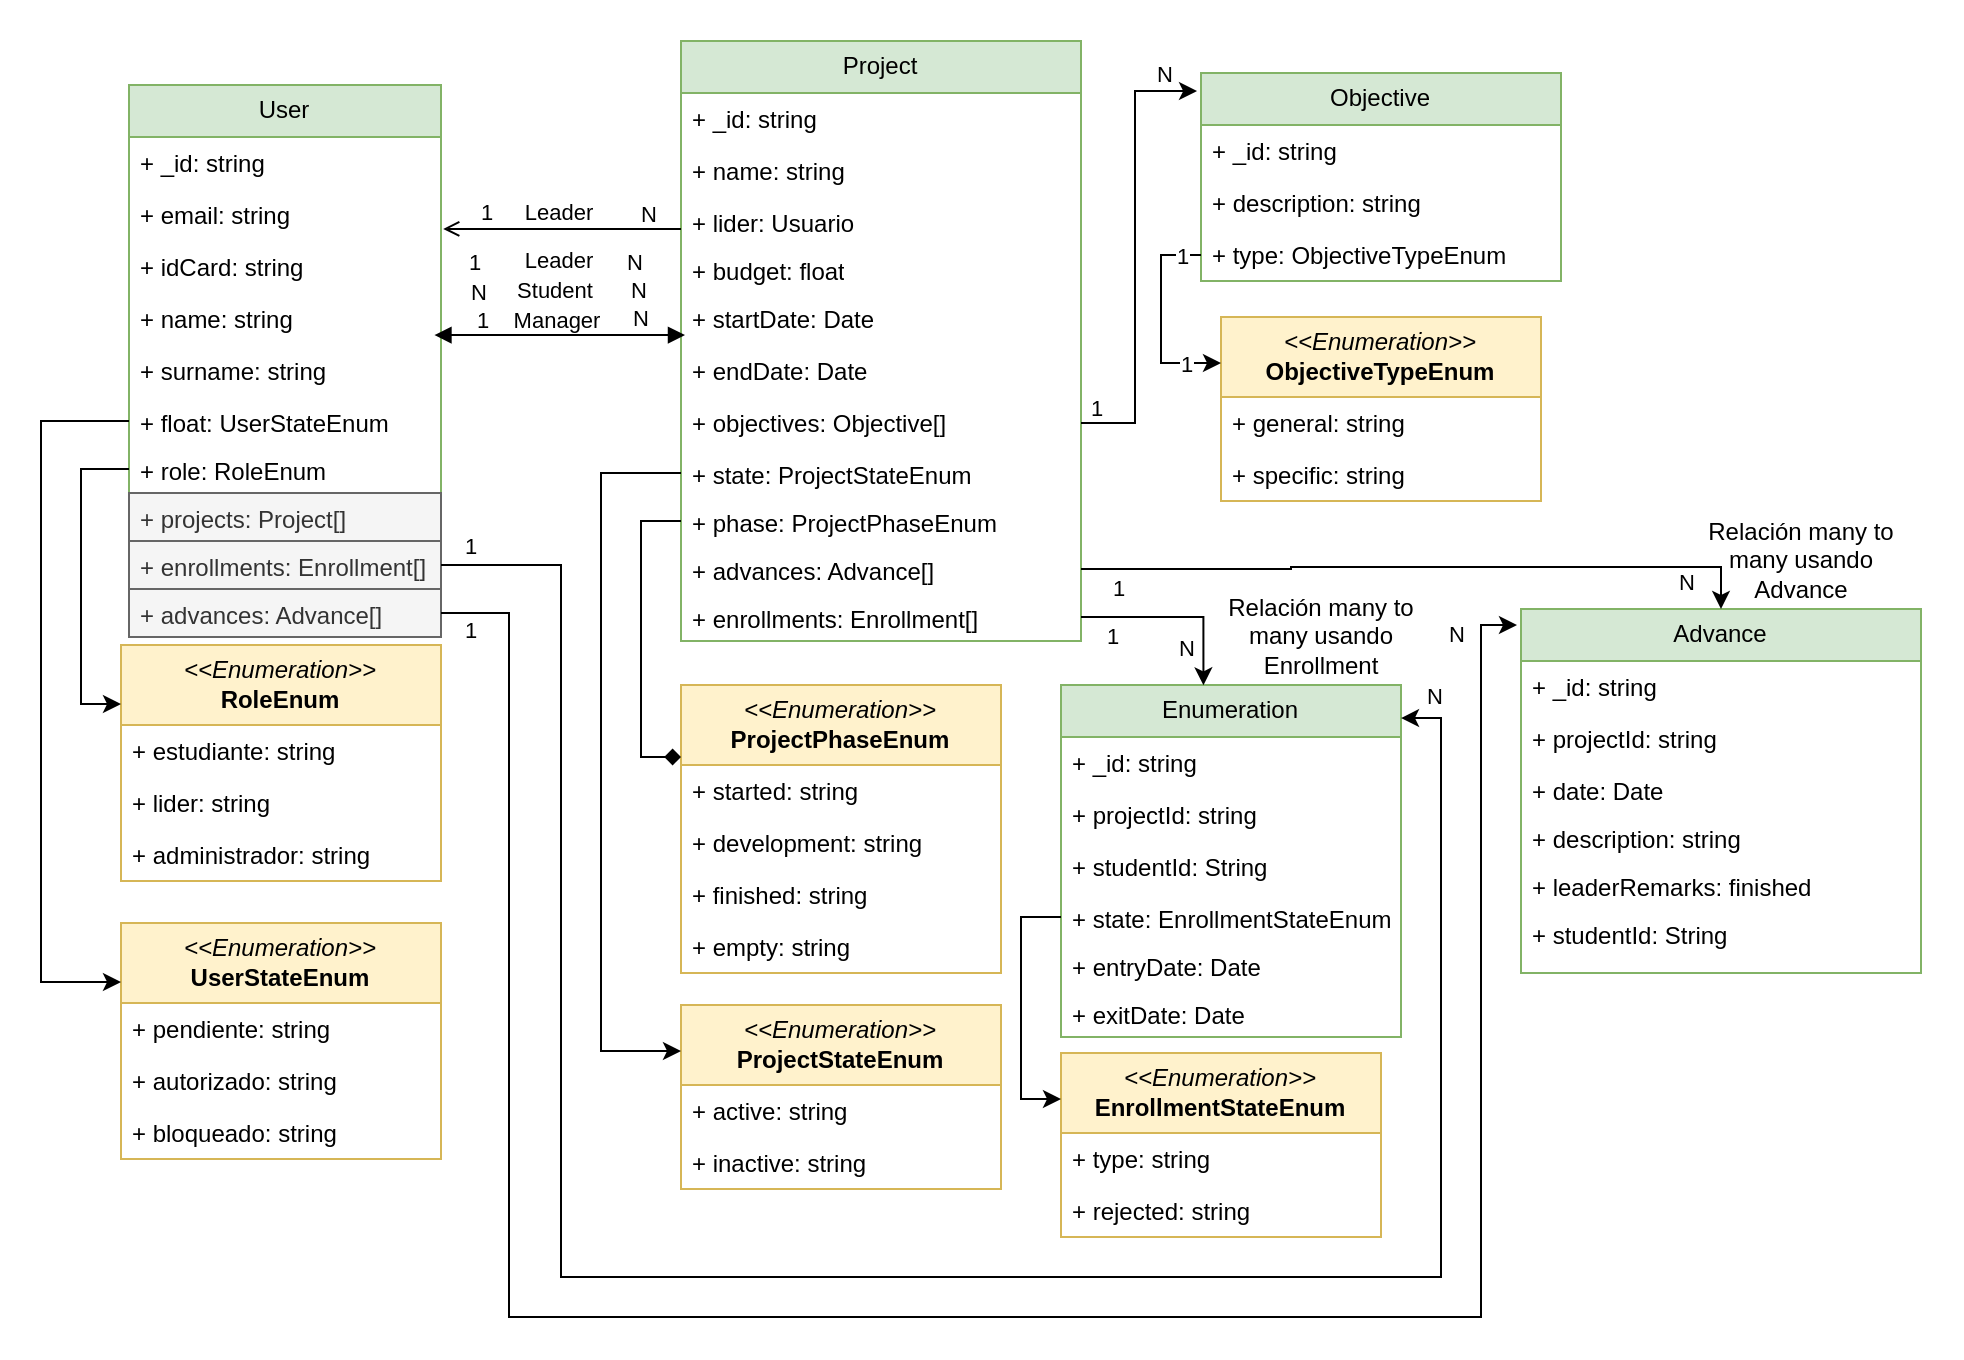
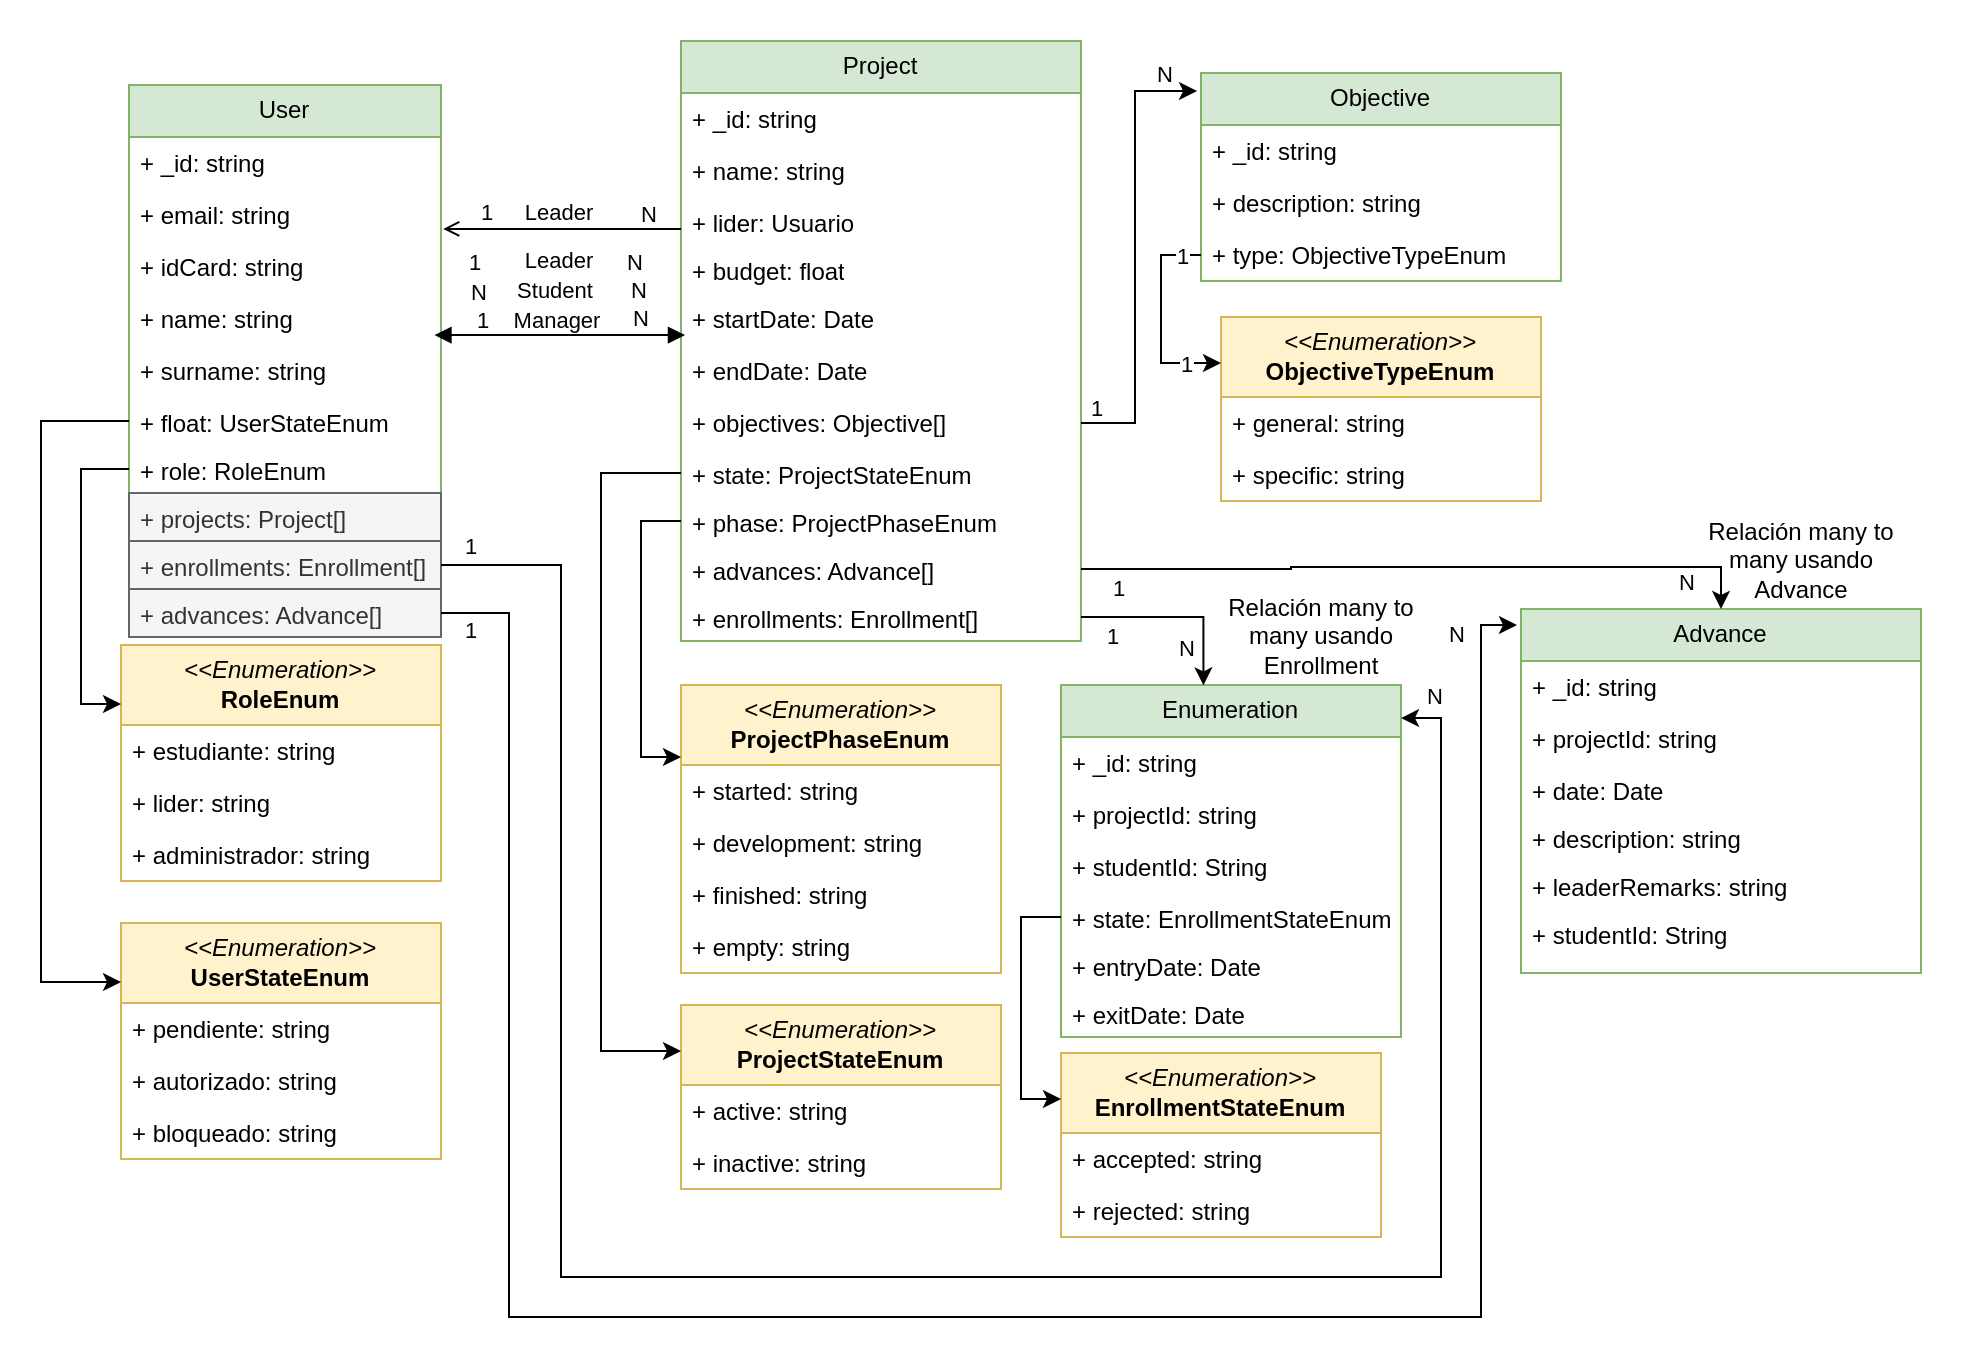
- <mxCell id="69" style="edgeStyle=orthogonalEdgeStyle;rounded=0;orthogonalLoop=1;jettySize=auto;html=1;entryX=0;entryY=0.25;entryDx=0;entryDy=0;endArrow=diamond;" parent="1" source="31" target="37" edge="1"><mxGeometry relative="1" as="geometry" /></mxCell>
+ <mxCell id="69" style="edgeStyle=orthogonalEdgeStyle;rounded=0;orthogonalLoop=1;jettySize=auto;html=1;entryX=0;entryY=0.25;entryDx=0;entryDy=0;" parent="1" source="31" target="37" edge="1"><mxGeometry relative="1" as="geometry" /></mxCell>
- <mxCell id="94" value="+ leaderRemarks: finished" style="text;strokeColor=none;fillColor=none;align=left;verticalAlign=top;spacingLeft=4;spacingRight=4;overflow=hidden;rotatable=0;points=[[0,0.5],[1,0.5]];portConstraint=eastwest;whiteSpace=wrap;html=1;" parent="89" vertex="1"><mxGeometry y="126" width="200" height="24" as="geometry" /></mxCell>
+ <mxCell id="94" value="+ leaderRemarks: string" style="text;strokeColor=none;fillColor=none;align=left;verticalAlign=top;spacingLeft=4;spacingRight=4;overflow=hidden;rotatable=0;points=[[0,0.5],[1,0.5]];portConstraint=eastwest;whiteSpace=wrap;html=1;" parent="89" vertex="1"><mxGeometry y="126" width="200" height="24" as="geometry" /></mxCell>
- <mxCell id="79" value="+ type: string" style="text;strokeColor=none;fillColor=none;align=left;verticalAlign=top;spacingLeft=4;spacingRight=4;overflow=hidden;rotatable=0;points=[[0,0.5],[1,0.5]];portConstraint=eastwest;whiteSpace=wrap;html=1;" parent="78" vertex="1"><mxGeometry y="40" width="160" height="26" as="geometry" /></mxCell>
+ <mxCell id="79" value="+ accepted: string" style="text;strokeColor=none;fillColor=none;align=left;verticalAlign=top;spacingLeft=4;spacingRight=4;overflow=hidden;rotatable=0;points=[[0,0.5],[1,0.5]];portConstraint=eastwest;whiteSpace=wrap;html=1;" parent="78" vertex="1"><mxGeometry y="40" width="160" height="26" as="geometry" /></mxCell>
